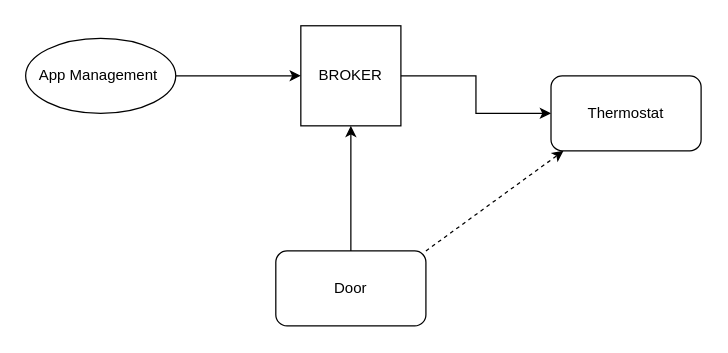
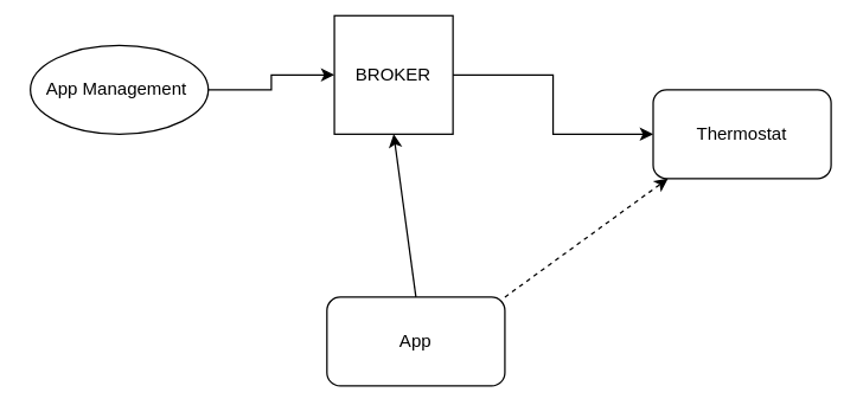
- <mxCell id="2" value="BROKER" style="whiteSpace=wrap;html=1;aspect=fixed;" vertex="1" parent="1"><mxGeometry x="240" y="20" width="80" height="80" as="geometry" /></mxCell>
+ <mxCell id="2" value="BROKER" style="whiteSpace=wrap;html=1;aspect=fixed;" vertex="1" parent="1"><mxGeometry x="225" y="10" width="80" height="80" as="geometry" /></mxCell>
- <mxCell id="7" value="Door" style="rounded=1;whiteSpace=wrap;html=1;" vertex="1" parent="1"><mxGeometry x="220" y="200" width="120" height="60" as="geometry" /></mxCell>
+ <mxCell id="7" value="App" style="rounded=1;whiteSpace=wrap;html=1;" vertex="1" parent="1"><mxGeometry x="220" y="200" width="120" height="60" as="geometry" /></mxCell>
